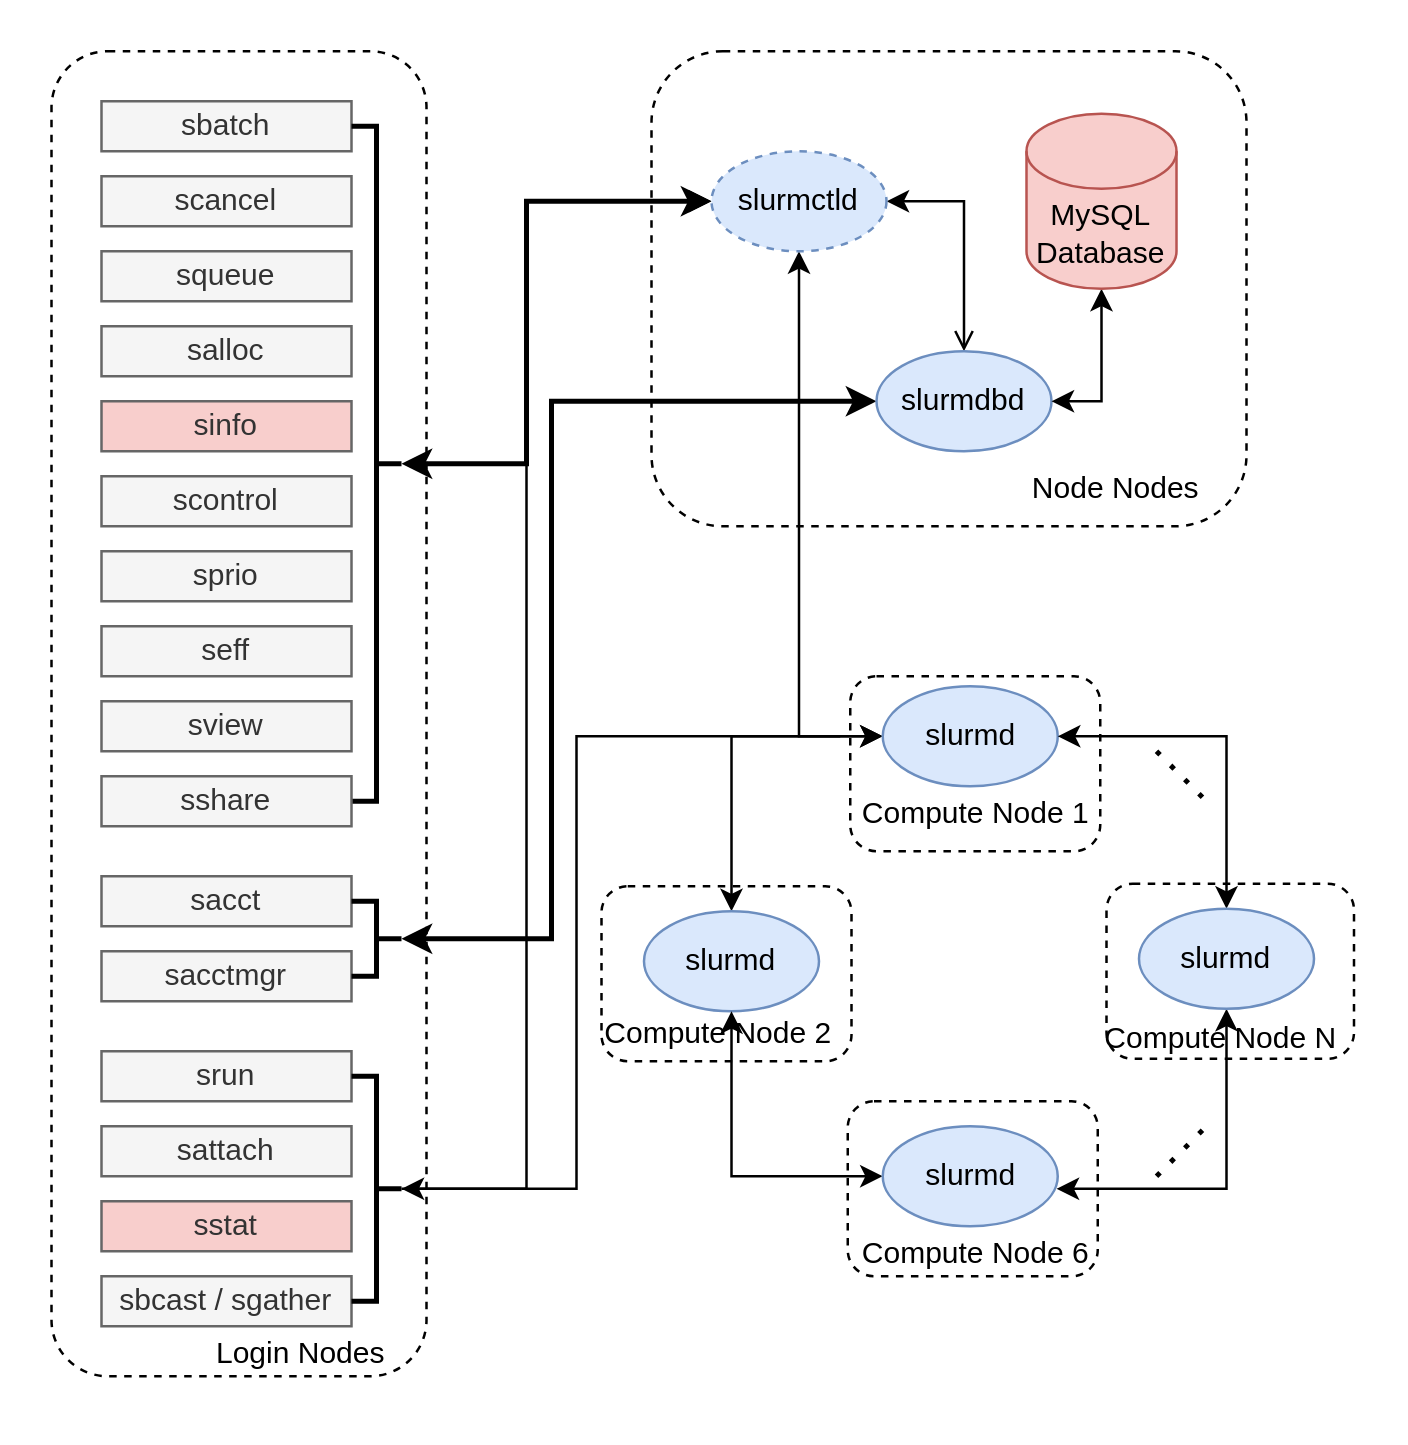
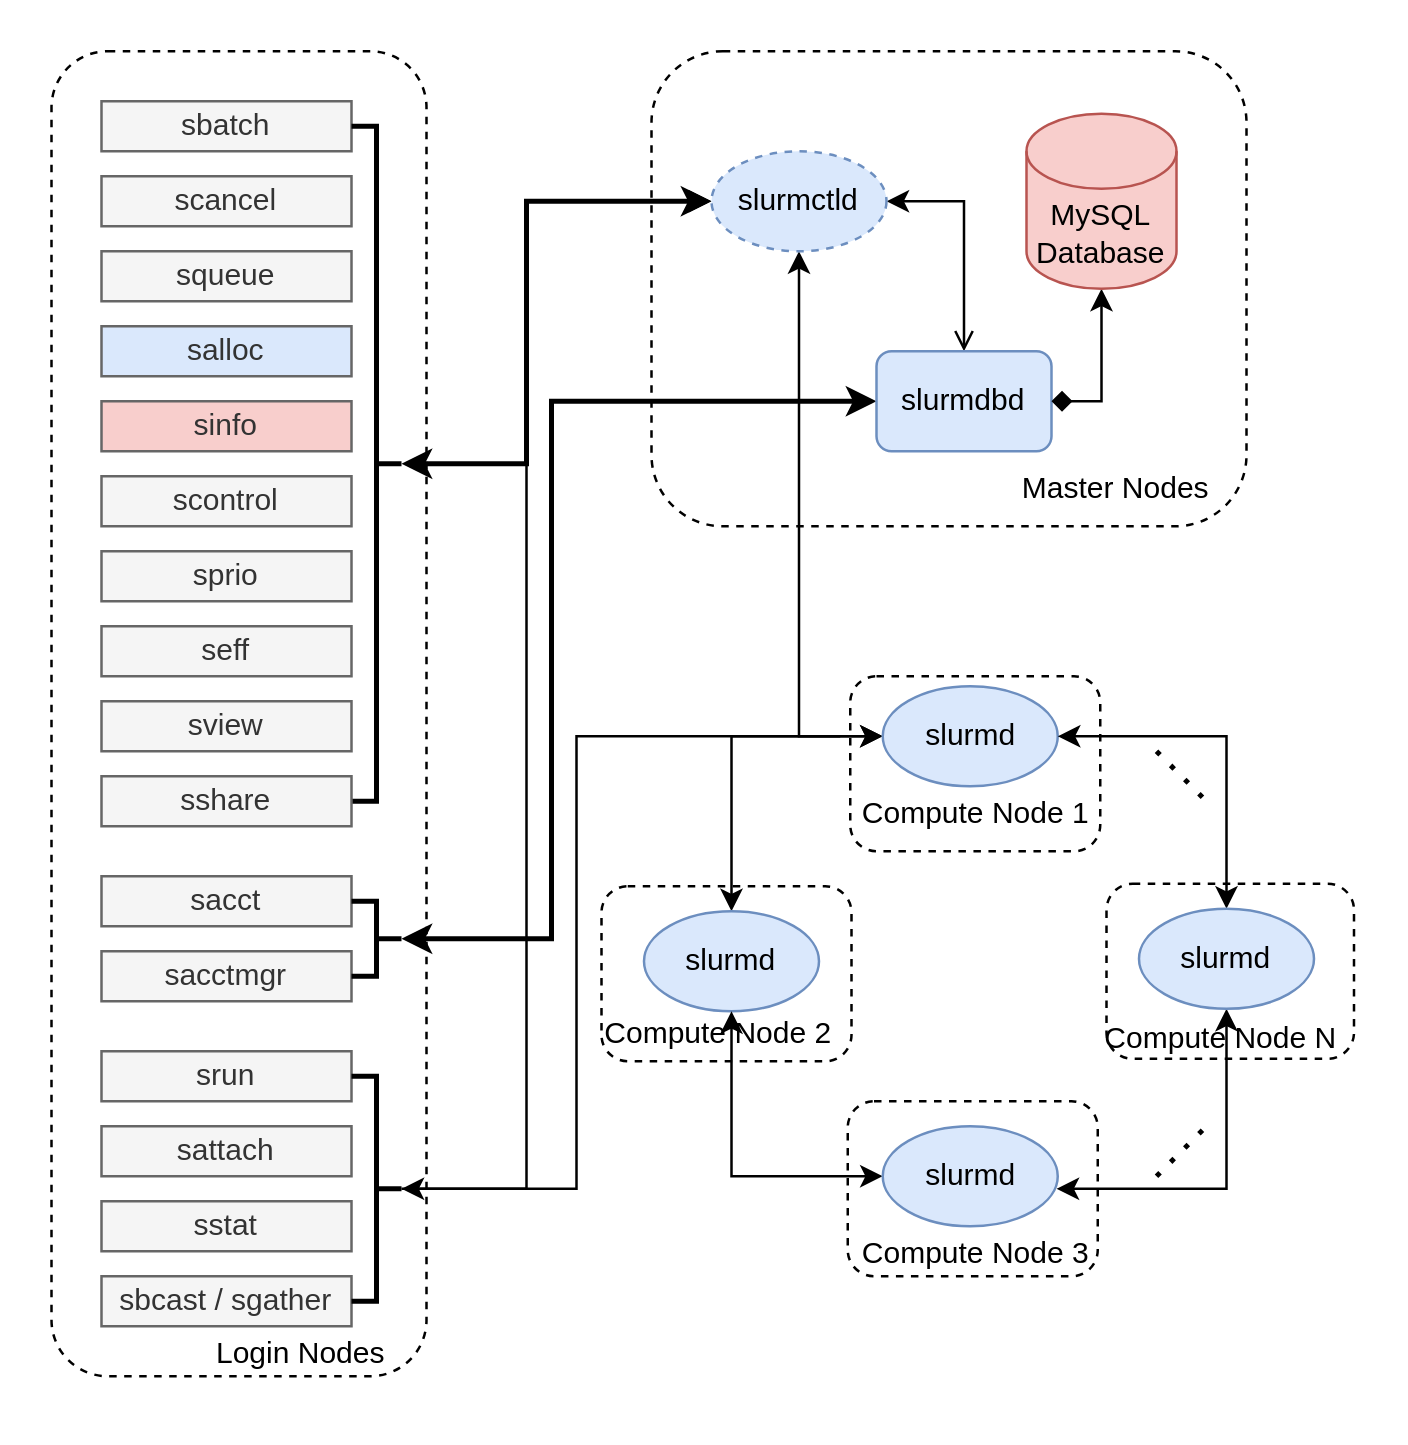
- <mxCell id="19" value="salloc" style="rounded=0;whiteSpace=wrap;html=1;fillColor=#f5f5f5;strokeColor=#666666;fontColor=#333333;" parent="1" vertex="1"><mxGeometry x="40" y="130" width="100" height="20" as="geometry" /></mxCell>
+ <mxCell id="19" value="salloc" style="rounded=0;whiteSpace=wrap;html=1;fillColor=#dae8fc;strokeColor=#666666;fontColor=#333333;" parent="1" vertex="1"><mxGeometry x="40" y="130" width="100" height="20" as="geometry" /></mxCell>
- <mxCell id="34" value="slurmdbd" style="ellipse;whiteSpace=wrap;html=1;fillColor=#dae8fc;strokeColor=#6c8ebf;" parent="1" vertex="1"><mxGeometry x="350" y="140" width="70" height="40" as="geometry" /></mxCell>
+ <mxCell id="34" value="slurmdbd" style="whiteSpace=wrap;html=1;fillColor=#dae8fc;strokeColor=#6c8ebf;rounded=1;" parent="1" vertex="1"><mxGeometry x="350" y="140" width="70" height="40" as="geometry" /></mxCell>
- <mxCell id="35" style="edgeStyle=orthogonalEdgeStyle;rounded=0;orthogonalLoop=1;jettySize=auto;html=1;exitX=0.5;exitY=1;exitDx=0;exitDy=0;exitPerimeter=0;entryX=1;entryY=0.5;entryDx=0;entryDy=0;startArrow=classic;startFill=1;" parent="1" source="36" target="34" edge="1"><mxGeometry relative="1" as="geometry" /></mxCell>
+ <mxCell id="35" style="edgeStyle=orthogonalEdgeStyle;rounded=0;orthogonalLoop=1;jettySize=auto;html=1;exitX=0.5;exitY=1;exitDx=0;exitDy=0;exitPerimeter=0;entryX=1;entryY=0.5;entryDx=0;entryDy=0;startArrow=classic;startFill=1;endArrow=diamond;" parent="1" source="36" target="34" edge="1"><mxGeometry relative="1" as="geometry" /></mxCell>
- <mxCell id="37" value="Node Nodes" style="text;html=1;align=center;verticalAlign=middle;whiteSpace=wrap;rounded=0;" parent="1" vertex="1"><mxGeometry x="406" y="180" width="80" height="30" as="geometry" /></mxCell>
+ <mxCell id="37" value="Master Nodes" style="text;html=1;align=center;verticalAlign=middle;whiteSpace=wrap;rounded=0;" parent="1" vertex="1"><mxGeometry x="406" y="180" width="80" height="30" as="geometry" /></mxCell>
- <mxCell id="9" value="sstat" style="rounded=0;whiteSpace=wrap;html=1;fillColor=#f8cecc;strokeColor=#666666;fontColor=#333333;" parent="1" vertex="1"><mxGeometry x="40" y="480" width="100" height="20" as="geometry" /></mxCell>
+ <mxCell id="9" value="sstat" style="rounded=0;whiteSpace=wrap;html=1;fillColor=#f5f5f5;strokeColor=#666666;fontColor=#333333;" parent="1" vertex="1"><mxGeometry x="40" y="480" width="100" height="20" as="geometry" /></mxCell>
- <mxCell id="46" value="Compute Node 6" style="text;html=1;align=center;verticalAlign=middle;whiteSpace=wrap;rounded=0;" parent="1" vertex="1"><mxGeometry x="339.5" y="486" width="100" height="30" as="geometry" /></mxCell>
+ <mxCell id="46" value="Compute Node 3" style="text;html=1;align=center;verticalAlign=middle;whiteSpace=wrap;rounded=0;" parent="1" vertex="1"><mxGeometry x="339.5" y="486" width="100" height="30" as="geometry" /></mxCell>
